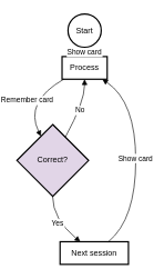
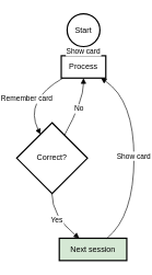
- <mxCell id="4" value="Correct?" style="rhombus;strokeWidth=2;whiteSpace=wrap;fillColor=#e1d5e7;" vertex="1" parent="1"><mxGeometry x="20" y="186" width="108" height="108" as="geometry" /></mxCell>
+ <mxCell id="4" value="Correct?" style="rhombus;strokeWidth=2;whiteSpace=wrap;" vertex="1" parent="1"><mxGeometry x="20" y="186" width="108" height="108" as="geometry" /></mxCell>
- <mxCell id="5" value="Next session" style="whiteSpace=wrap;strokeWidth=2;" vertex="1" parent="1"><mxGeometry x="85" y="362" width="103" height="34" as="geometry" /></mxCell>
+ <mxCell id="5" value="Next session" style="whiteSpace=wrap;strokeWidth=2;fillColor=#d5e8d4;" vertex="1" parent="1"><mxGeometry x="85" y="362" width="103" height="34" as="geometry" /></mxCell>
